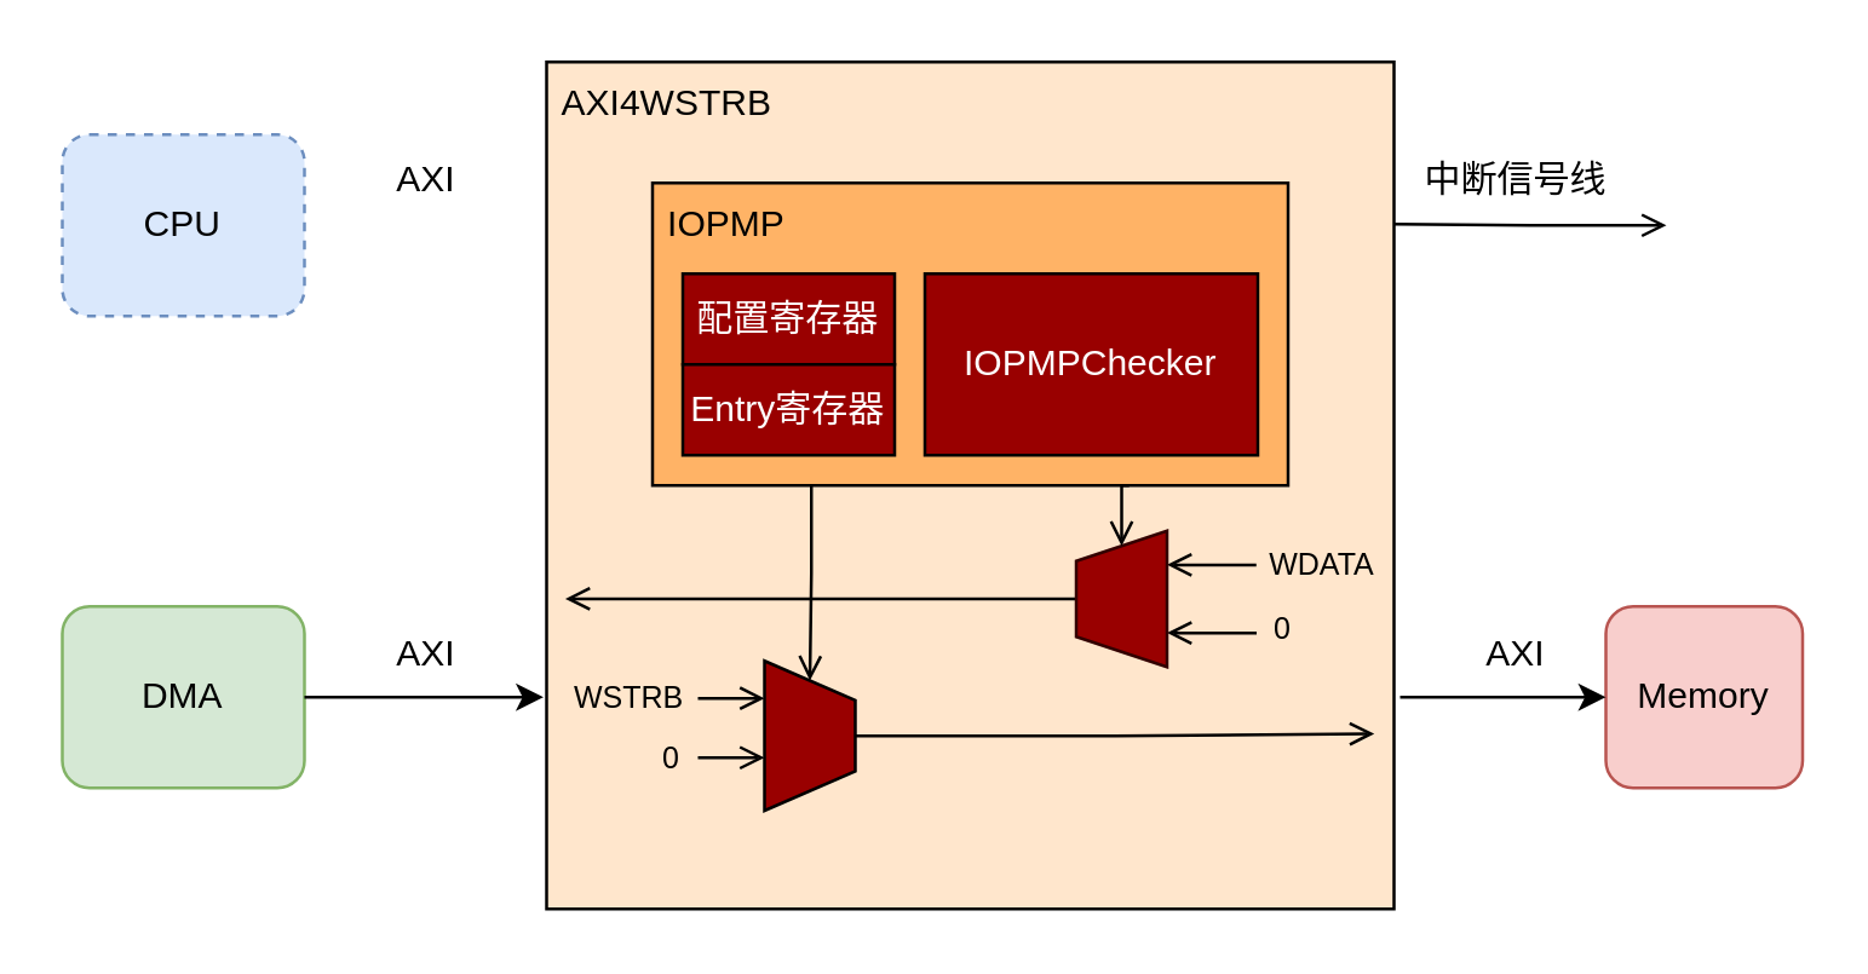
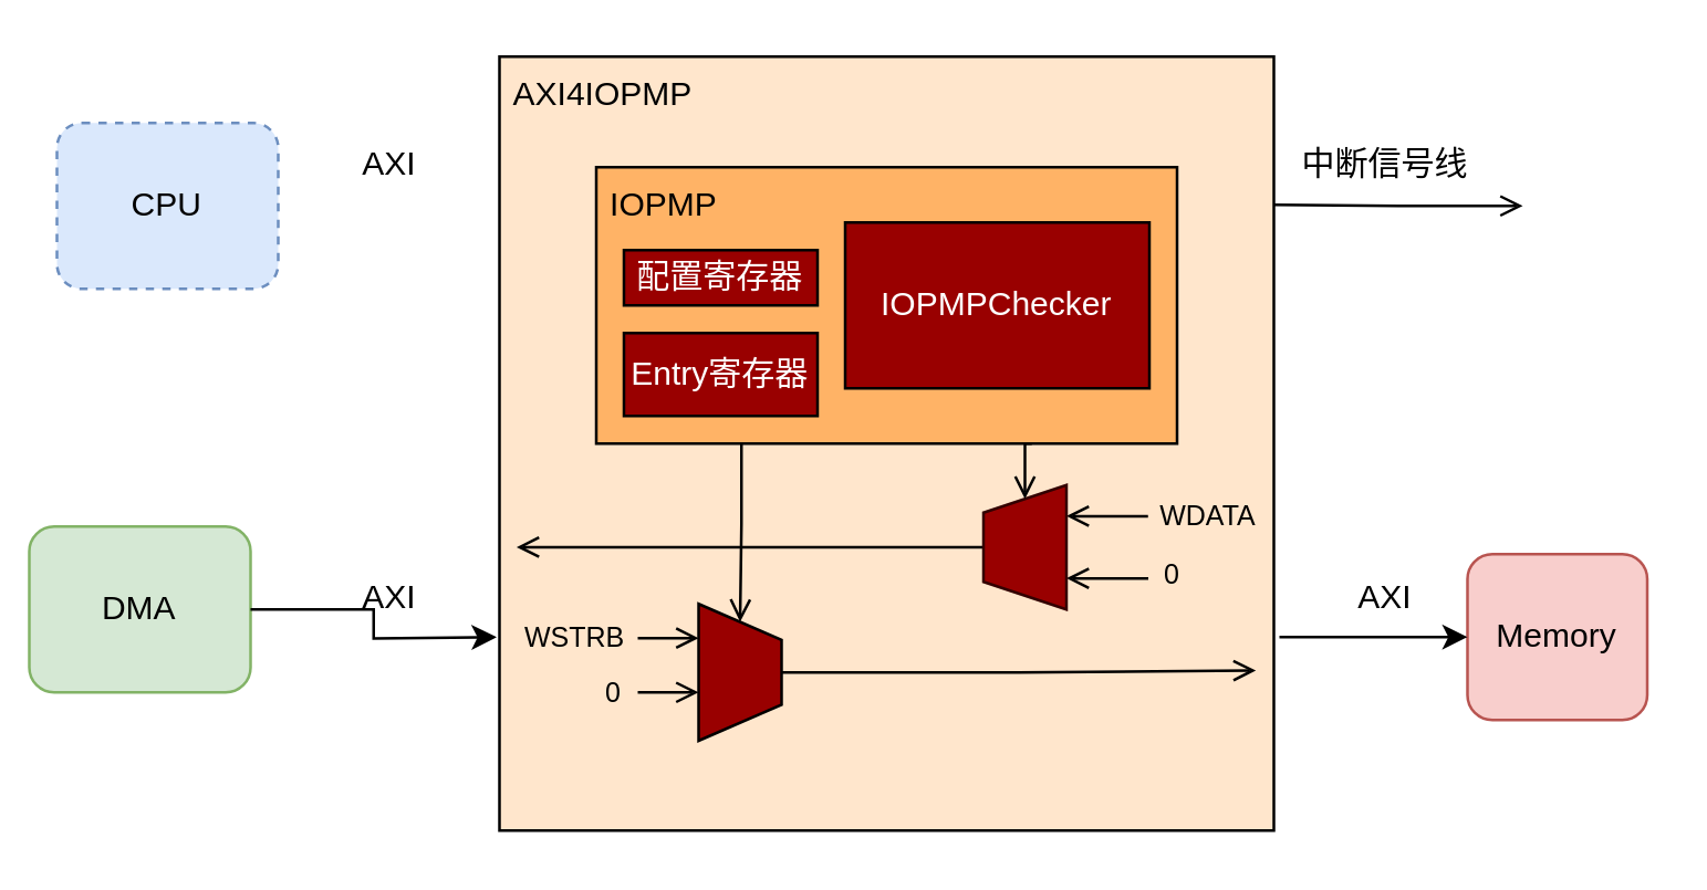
- <mxCell id="2" value="&amp;nbsp;AXI4WSTRB" style="rounded=0;whiteSpace=wrap;html=1;verticalAlign=top;align=left;fillColor=#FFE6CC;" vertex="1" parent="1"><mxGeometry x="180" y="20" width="280" height="280" as="geometry" /></mxCell>
+ <mxCell id="2" value="&amp;nbsp;AXI4IOPMP" style="rounded=0;whiteSpace=wrap;html=1;verticalAlign=top;align=left;fillColor=#FFE6CC;" vertex="1" parent="1"><mxGeometry x="180" y="20" width="280" height="280" as="geometry" /></mxCell>
- <mxCell id="10" value="&lt;font style=&quot;color: rgb(255, 255, 255);&quot;&gt;配置寄存器&lt;/font&gt;" style="rounded=0;whiteSpace=wrap;html=1;fillColor=#990000;gradientColor=none;" vertex="1" parent="8"><mxGeometry x="10" y="30" width="70" height="30" as="geometry" /></mxCell>
+ <mxCell id="10" value="&lt;font style=&quot;color: rgb(255, 255, 255);&quot;&gt;配置寄存器&lt;/font&gt;" style="rounded=0;whiteSpace=wrap;html=1;fillColor=#990000;gradientColor=none;" vertex="1" parent="8"><mxGeometry x="10" y="30" width="70" height="20" as="geometry" /></mxCell>
- <mxCell id="12" value="&lt;font style=&quot;color: rgb(255, 255, 255);&quot;&gt;IOPMPChecker&lt;/font&gt;" style="rounded=0;whiteSpace=wrap;html=1;fillColor=#990000;" vertex="1" parent="8"><mxGeometry x="90" y="30" width="110" height="60" as="geometry" /></mxCell>
+ <mxCell id="12" value="&lt;font style=&quot;color: rgb(255, 255, 255);&quot;&gt;IOPMPChecker&lt;/font&gt;" style="rounded=0;whiteSpace=wrap;html=1;fillColor=#990000;" vertex="1" parent="8"><mxGeometry x="90" y="20" width="110" height="60" as="geometry" /></mxCell>
- <mxCell id="4" value="DMA" style="rounded=1;whiteSpace=wrap;html=1;fillColor=#d5e8d4;strokeColor=#82b366;" vertex="1" parent="1"><mxGeometry x="20" y="200" width="80" height="60" as="geometry" /></mxCell>
+ <mxCell id="4" value="DMA" style="rounded=1;whiteSpace=wrap;html=1;fillColor=#d5e8d4;strokeColor=#82b366;" vertex="1" parent="1"><mxGeometry x="10" y="190" width="80" height="60" as="geometry" /></mxCell>
